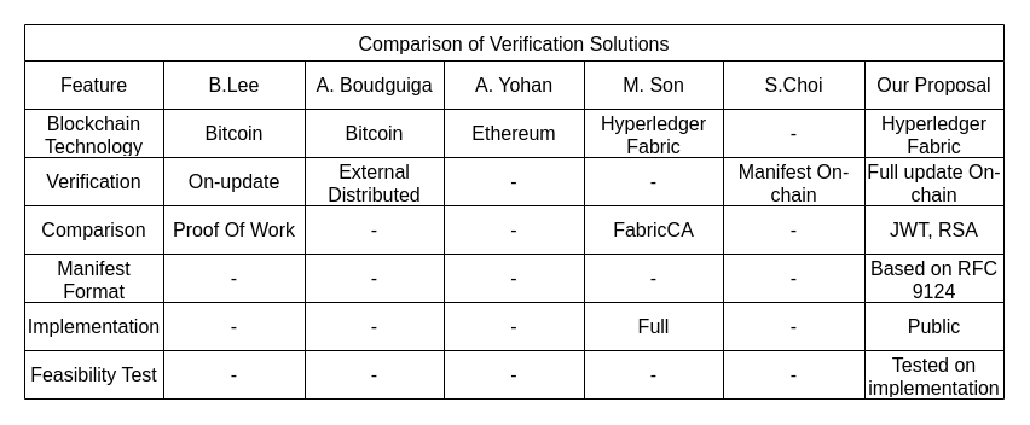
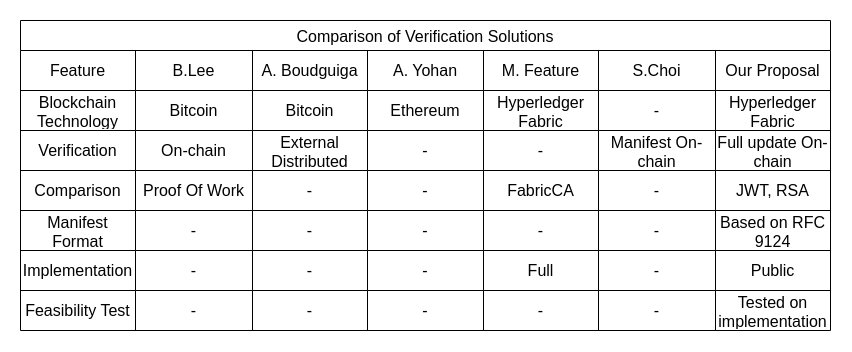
- <mxCell id="8" value="M. Son" style="shape=partialRectangle;html=1;whiteSpace=wrap;connectable=0;strokeColor=inherit;overflow=hidden;fillColor=none;top=0;left=0;bottom=0;right=0;pointerEvents=1;fontSize=16;" parent="3" vertex="1"><mxGeometry x="463" width="115" height="40" as="geometry"><mxRectangle width="115" height="40" as="alternateBounds" /></mxGeometry></mxCell>
+ <mxCell id="8" value="M. Feature" style="shape=partialRectangle;html=1;whiteSpace=wrap;connectable=0;strokeColor=inherit;overflow=hidden;fillColor=none;top=0;left=0;bottom=0;right=0;pointerEvents=1;fontSize=16;" parent="3" vertex="1"><mxGeometry x="463" width="115" height="40" as="geometry"><mxRectangle width="115" height="40" as="alternateBounds" /></mxGeometry></mxCell>
- <mxCell id="21" value="On-update" style="shape=partialRectangle;html=1;whiteSpace=wrap;connectable=0;strokeColor=inherit;overflow=hidden;fillColor=none;top=0;left=0;bottom=0;right=0;pointerEvents=1;fontSize=16;" parent="19" vertex="1"><mxGeometry x="115" width="117" height="40" as="geometry"><mxRectangle width="117" height="40" as="alternateBounds" /></mxGeometry></mxCell>
+ <mxCell id="21" value="On-chain" style="shape=partialRectangle;html=1;whiteSpace=wrap;connectable=0;strokeColor=inherit;overflow=hidden;fillColor=none;top=0;left=0;bottom=0;right=0;pointerEvents=1;fontSize=16;" parent="19" vertex="1"><mxGeometry x="115" width="117" height="40" as="geometry"><mxRectangle width="117" height="40" as="alternateBounds" /></mxGeometry></mxCell>
